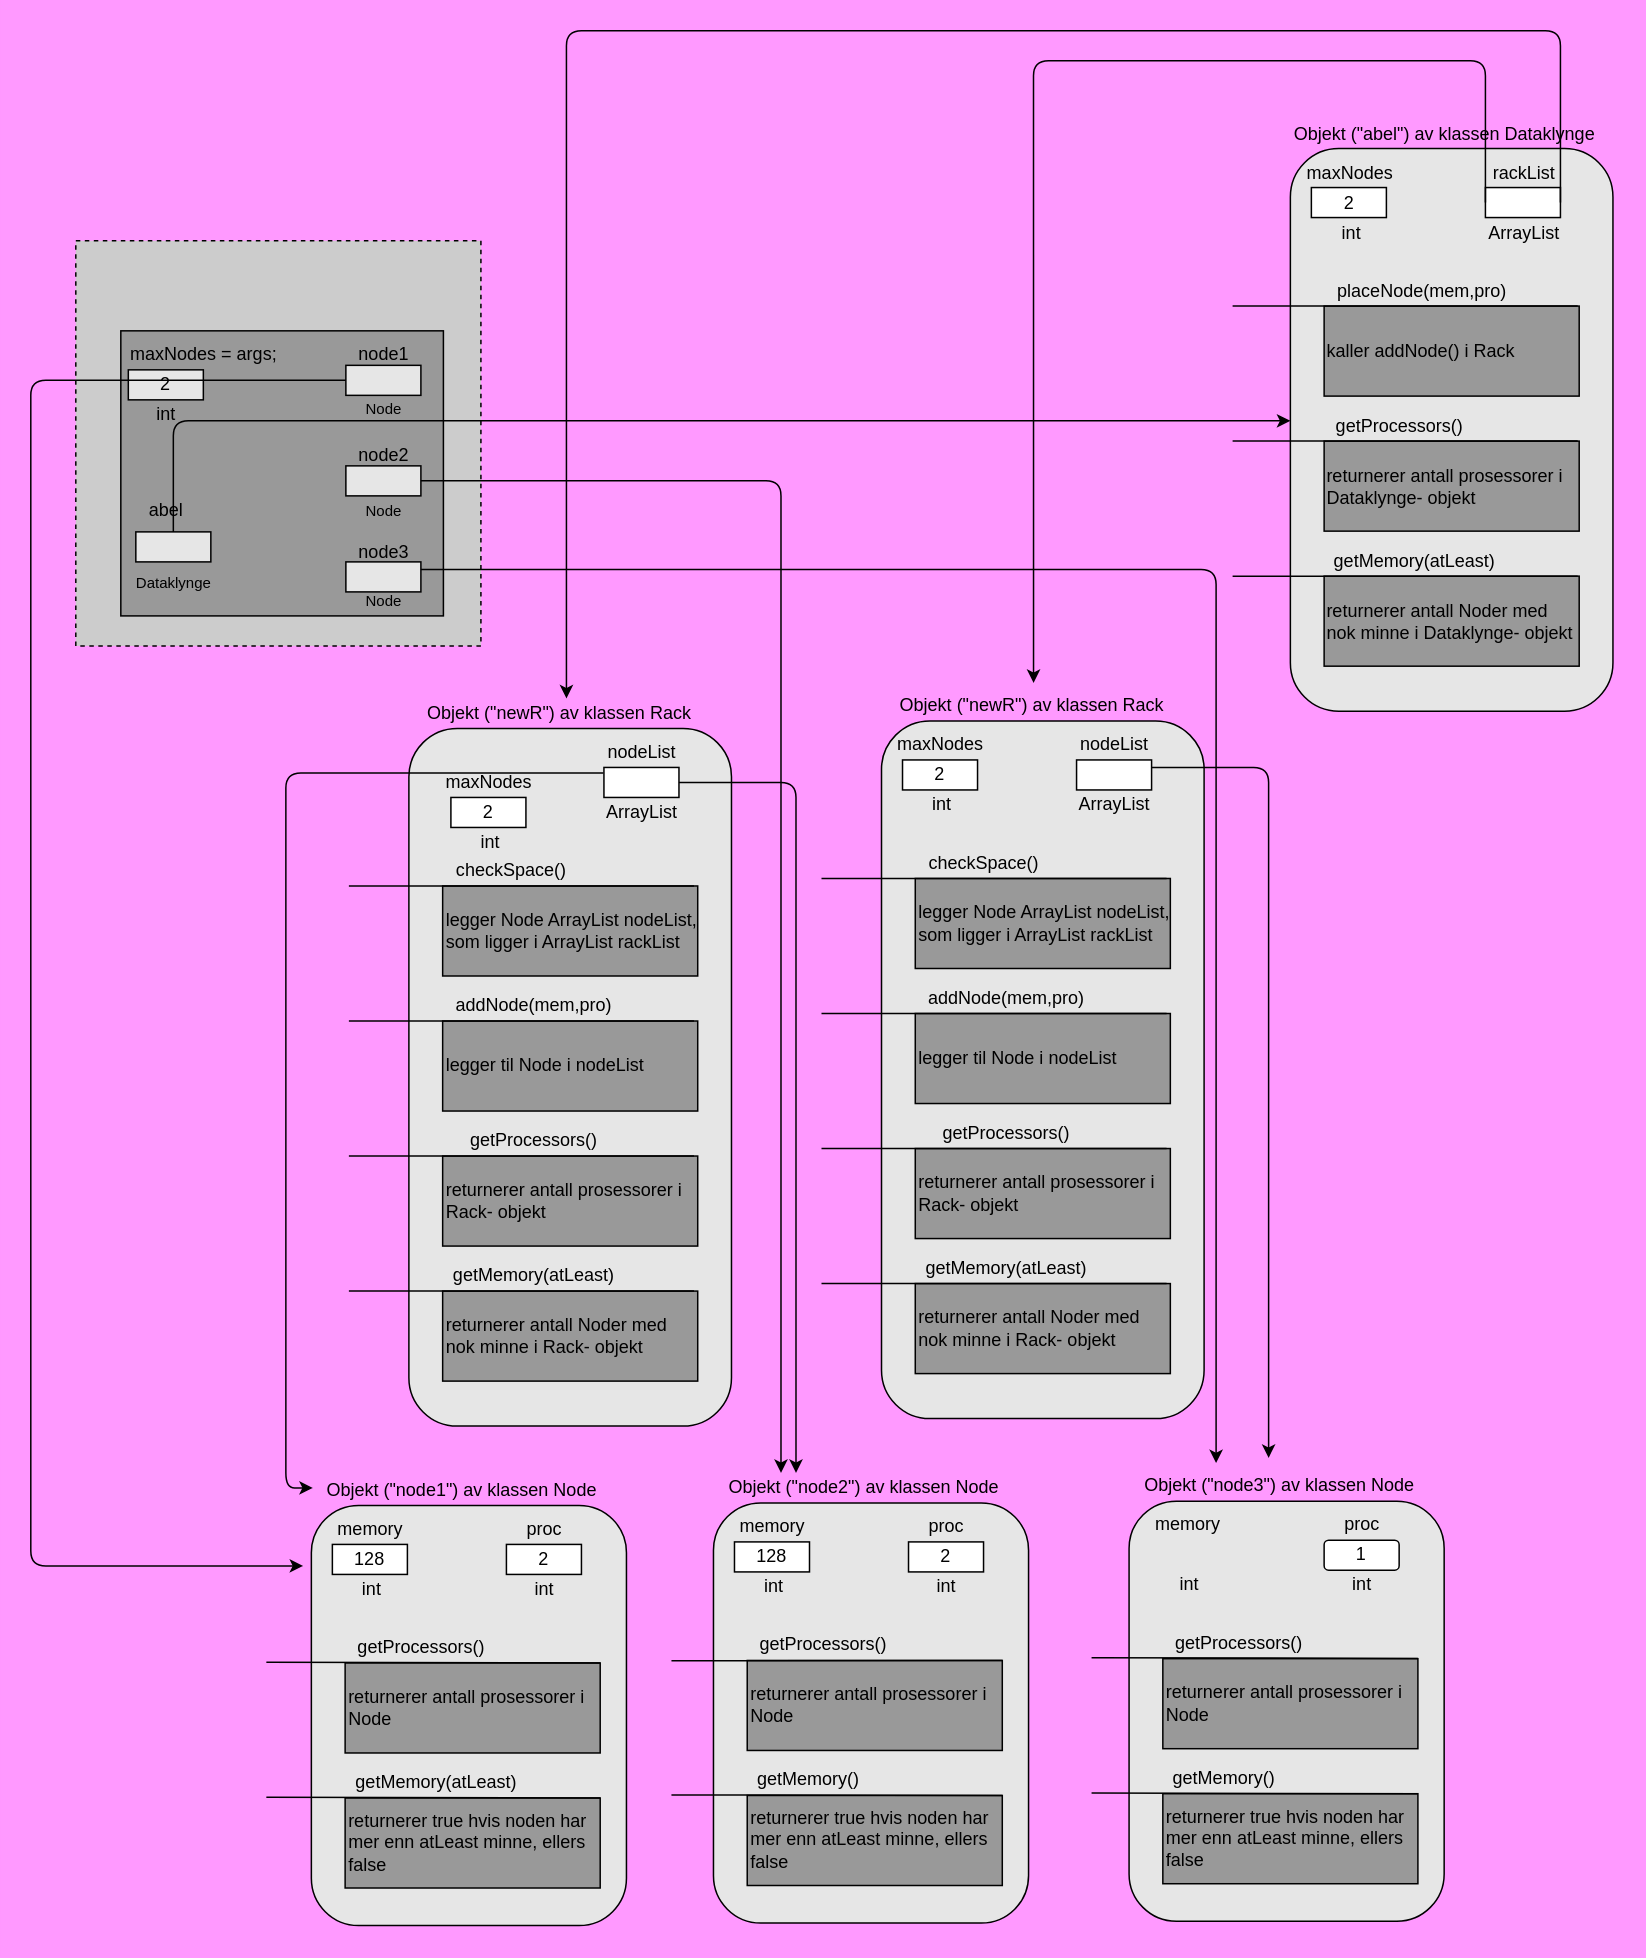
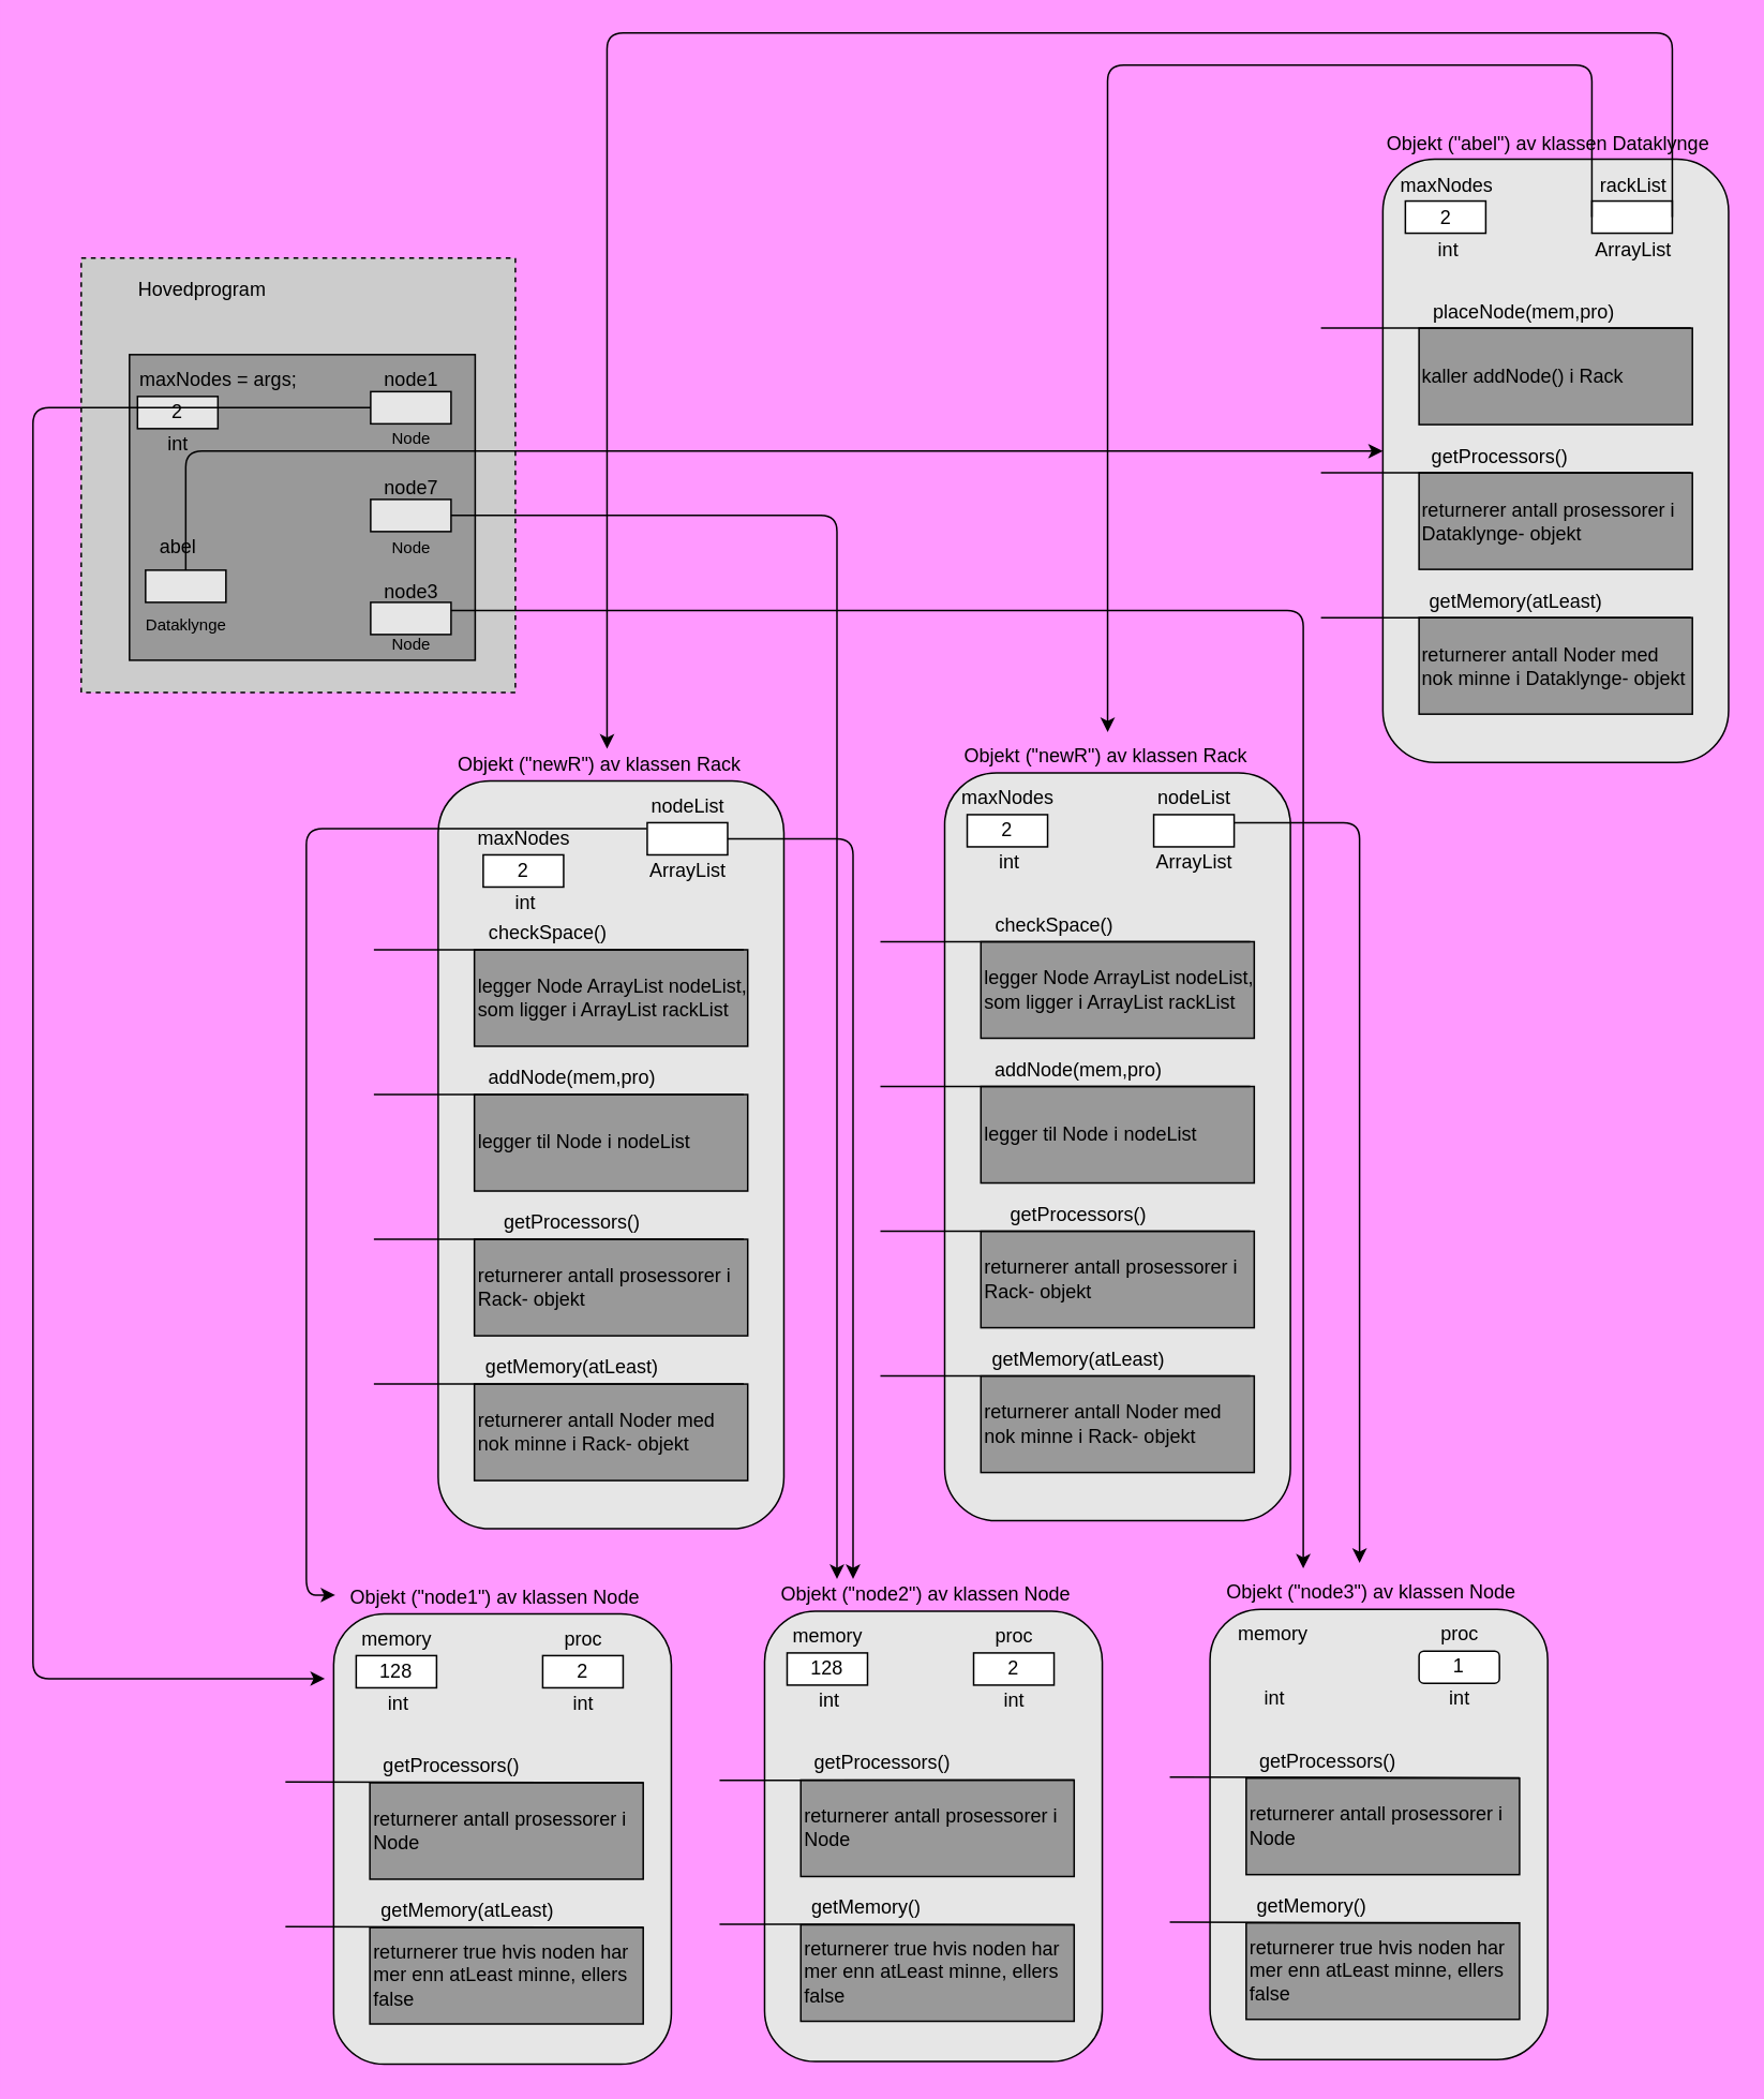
+ <mxCell id="3" value="Hovedprogram" style="text;html=1;align=center;verticalAlign=middle;resizable=0;points=[];autosize=1;" parent="1" vertex="1"><mxGeometry x="80" y="170" width="90" height="20" as="geometry" /></mxCell>
- <mxCell id="7" value="node2" style="text;html=1;align=center;verticalAlign=middle;resizable=0;points=[];autosize=1;" parent="1" vertex="1"><mxGeometry x="230" y="293" width="50" height="20" as="geometry" /></mxCell>
+ <mxCell id="7" value="node7" style="text;html=1;align=center;verticalAlign=middle;resizable=0;points=[];autosize=1;" parent="1" vertex="1"><mxGeometry x="230" y="293" width="50" height="20" as="geometry" /></mxCell>
